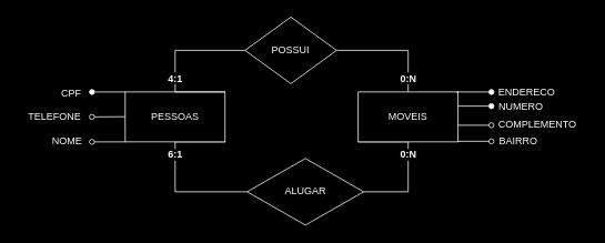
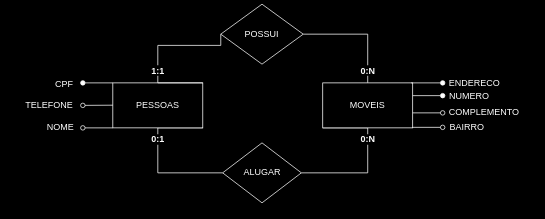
- <mxCell id="6" value="&lt;font color=&quot;#ffffff&quot;&gt;POSSUI&lt;/font&gt;" style="rhombus;whiteSpace=wrap;html=1;rounded=0;strokeColor=#FFFFFF;fontFamily=Helvetica;fontSize=12;fontColor=default;fillColor=#000000;" vertex="1" parent="1"><mxGeometry x="294" y="20" width="110" height="80" as="geometry" /></mxCell>
+ <mxCell id="6" value="&lt;font color=&quot;#ffffff&quot;&gt;POSSUI&lt;/font&gt;" style="rhombus;whiteSpace=wrap;html=1;rounded=0;strokeColor=#FFFFFF;fontFamily=Helvetica;fontSize=12;fontColor=default;fillColor=#000000;" vertex="1" parent="1"><mxGeometry x="294" y="5" width="110" height="80" as="geometry" /></mxCell>
- <mxCell id="11" value="&lt;font color=&quot;#ffffff&quot;&gt;&lt;span style=&quot;background-color: rgb(0, 0, 0);&quot;&gt;&lt;b&gt;4:1&lt;/b&gt;&lt;/span&gt;&lt;/font&gt;" style="text;html=1;align=center;verticalAlign=middle;resizable=0;points=[];autosize=1;strokeColor=none;fillColor=none;fontSize=12;fontFamily=Helvetica;fontColor=default;" vertex="1" parent="1"><mxGeometry x="192.5" y="81" width="35" height="26" as="geometry" /></mxCell>
+ <mxCell id="11" value="&lt;font color=&quot;#ffffff&quot;&gt;&lt;span style=&quot;background-color: rgb(0, 0, 0);&quot;&gt;&lt;b&gt;1:1&lt;/b&gt;&lt;/span&gt;&lt;/font&gt;" style="text;html=1;align=center;verticalAlign=middle;resizable=0;points=[];autosize=1;strokeColor=none;fillColor=none;fontSize=12;fontFamily=Helvetica;fontColor=default;" vertex="1" parent="1"><mxGeometry x="192.5" y="81" width="35" height="26" as="geometry" /></mxCell>
- <mxCell id="13" value="&lt;b&gt;&lt;font style=&quot;background-color: rgb(0, 0, 0);&quot; color=&quot;#ffffff&quot;&gt;6:1&lt;/font&gt;&lt;/b&gt;" style="text;html=1;align=center;verticalAlign=middle;resizable=0;points=[];autosize=1;strokeColor=none;fillColor=none;fontSize=12;fontFamily=Helvetica;fontColor=default;" vertex="1" parent="1"><mxGeometry x="192.5" y="173" width="35" height="26" as="geometry" /></mxCell>
+ <mxCell id="13" value="&lt;b&gt;&lt;font style=&quot;background-color: rgb(0, 0, 0);&quot; color=&quot;#ffffff&quot;&gt;0:1&lt;/font&gt;&lt;/b&gt;" style="text;html=1;align=center;verticalAlign=middle;resizable=0;points=[];autosize=1;strokeColor=none;fillColor=none;fontSize=12;fontFamily=Helvetica;fontColor=default;" vertex="1" parent="1"><mxGeometry x="192.5" y="173" width="35" height="26" as="geometry" /></mxCell>
- <mxCell id="9" value="ALUGAR" style="rhombus;whiteSpace=wrap;html=1;rounded=0;strokeColor=#FFFFFF;fontFamily=Helvetica;fontSize=12;fontColor=#FFFFFF;fillColor=#000000;" vertex="1" parent="1"><mxGeometry x="296.5" y="190" width="140" height="80" as="geometry" /></mxCell>
+ <mxCell id="9" value="ALUGAR" style="rhombus;whiteSpace=wrap;html=1;rounded=0;strokeColor=#FFFFFF;fontFamily=Helvetica;fontSize=12;fontColor=#FFFFFF;fillColor=#000000;" vertex="1" parent="1"><mxGeometry x="296.5" y="190" width="105" height="80" as="geometry" /></mxCell>
